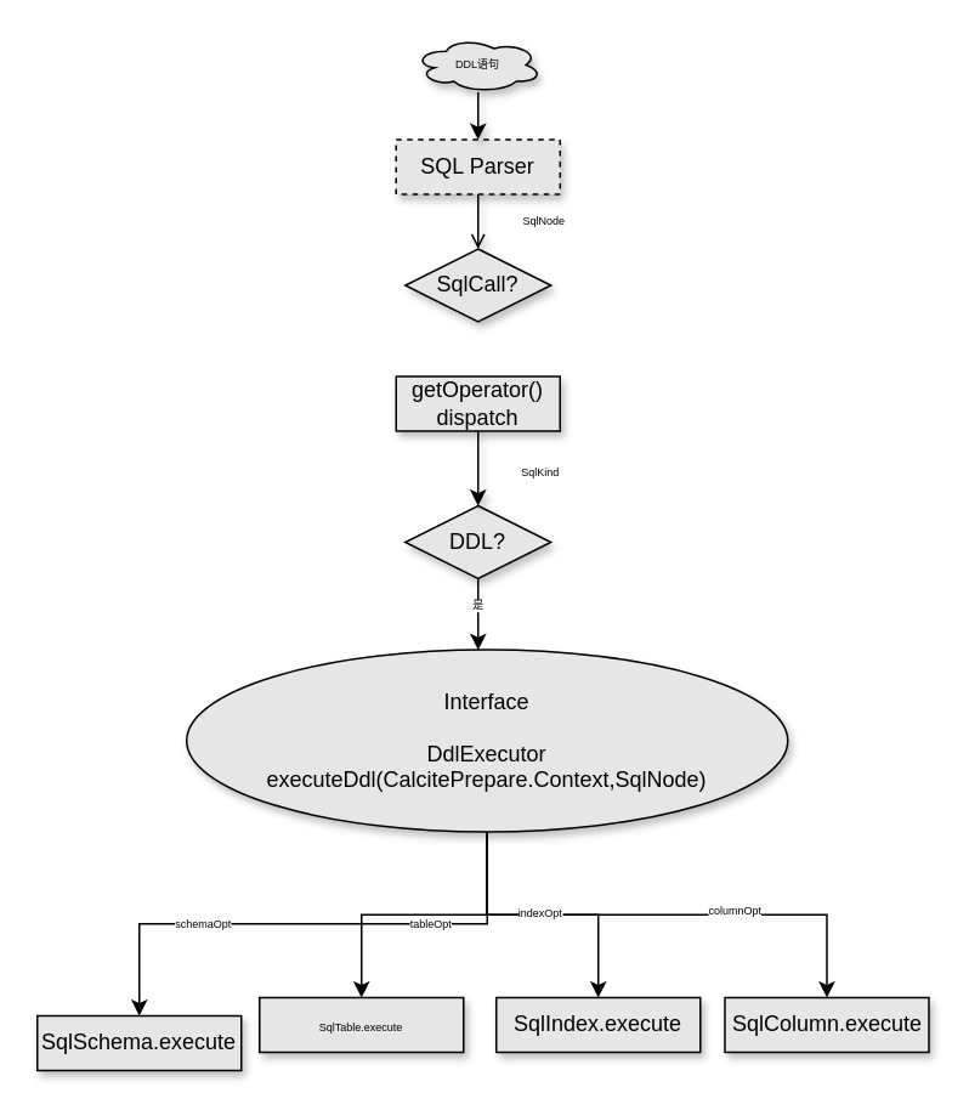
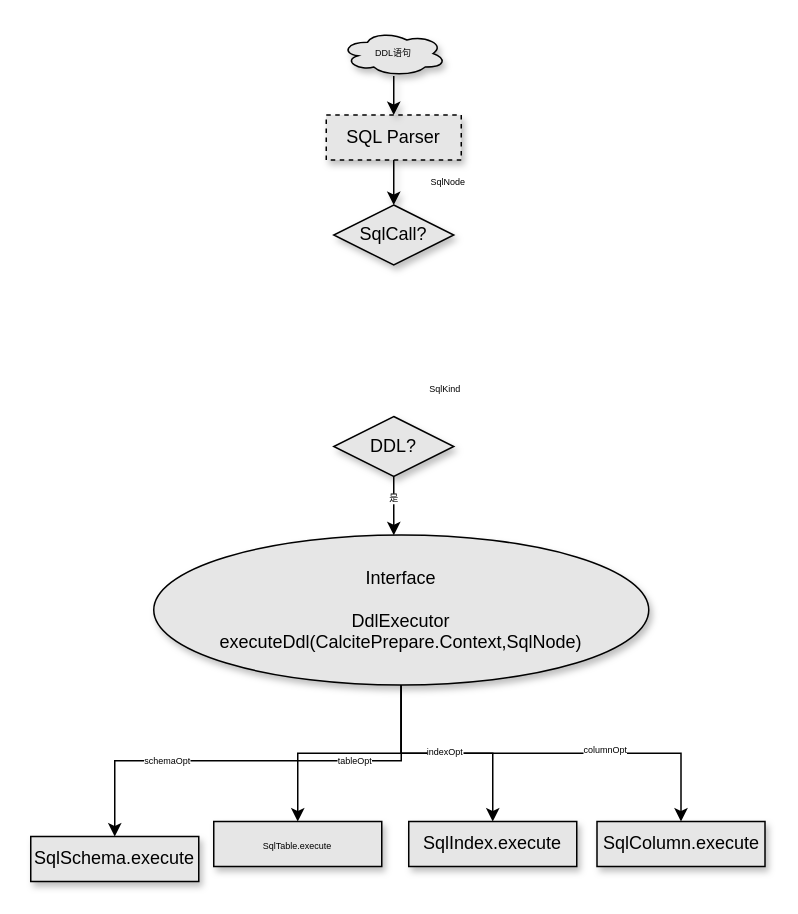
- <mxCell id="4" value="" style="edgeStyle=orthogonalEdgeStyle;rounded=0;orthogonalLoop=1;jettySize=auto;html=1;shadow=1;fillColor=#E6E6E6;endArrow=open;" parent="1" source="6" target="7" edge="1"><mxGeometry relative="1" as="geometry" /></mxCell>
+ <mxCell id="4" value="" style="edgeStyle=orthogonalEdgeStyle;rounded=0;orthogonalLoop=1;jettySize=auto;html=1;shadow=1;fillColor=#E6E6E6;" parent="1" source="6" target="7" edge="1"><mxGeometry relative="1" as="geometry" /></mxCell>
- <mxCell id="12" value="getOperator()&lt;br&gt;dispatch" style="rounded=0;whiteSpace=wrap;html=1;fillColor=#E6E6E6;shadow=1;" parent="1" vertex="1"><mxGeometry x="217" y="206" width="90" height="30" as="geometry" /></mxCell>
- <mxCell id="11" value="" style="edgeStyle=orthogonalEdgeStyle;rounded=0;orthogonalLoop=1;jettySize=auto;html=1;shadow=1;fillColor=#E6E6E6;" parent="1" source="12" target="10" edge="1"><mxGeometry relative="1" as="geometry" /></mxCell>
